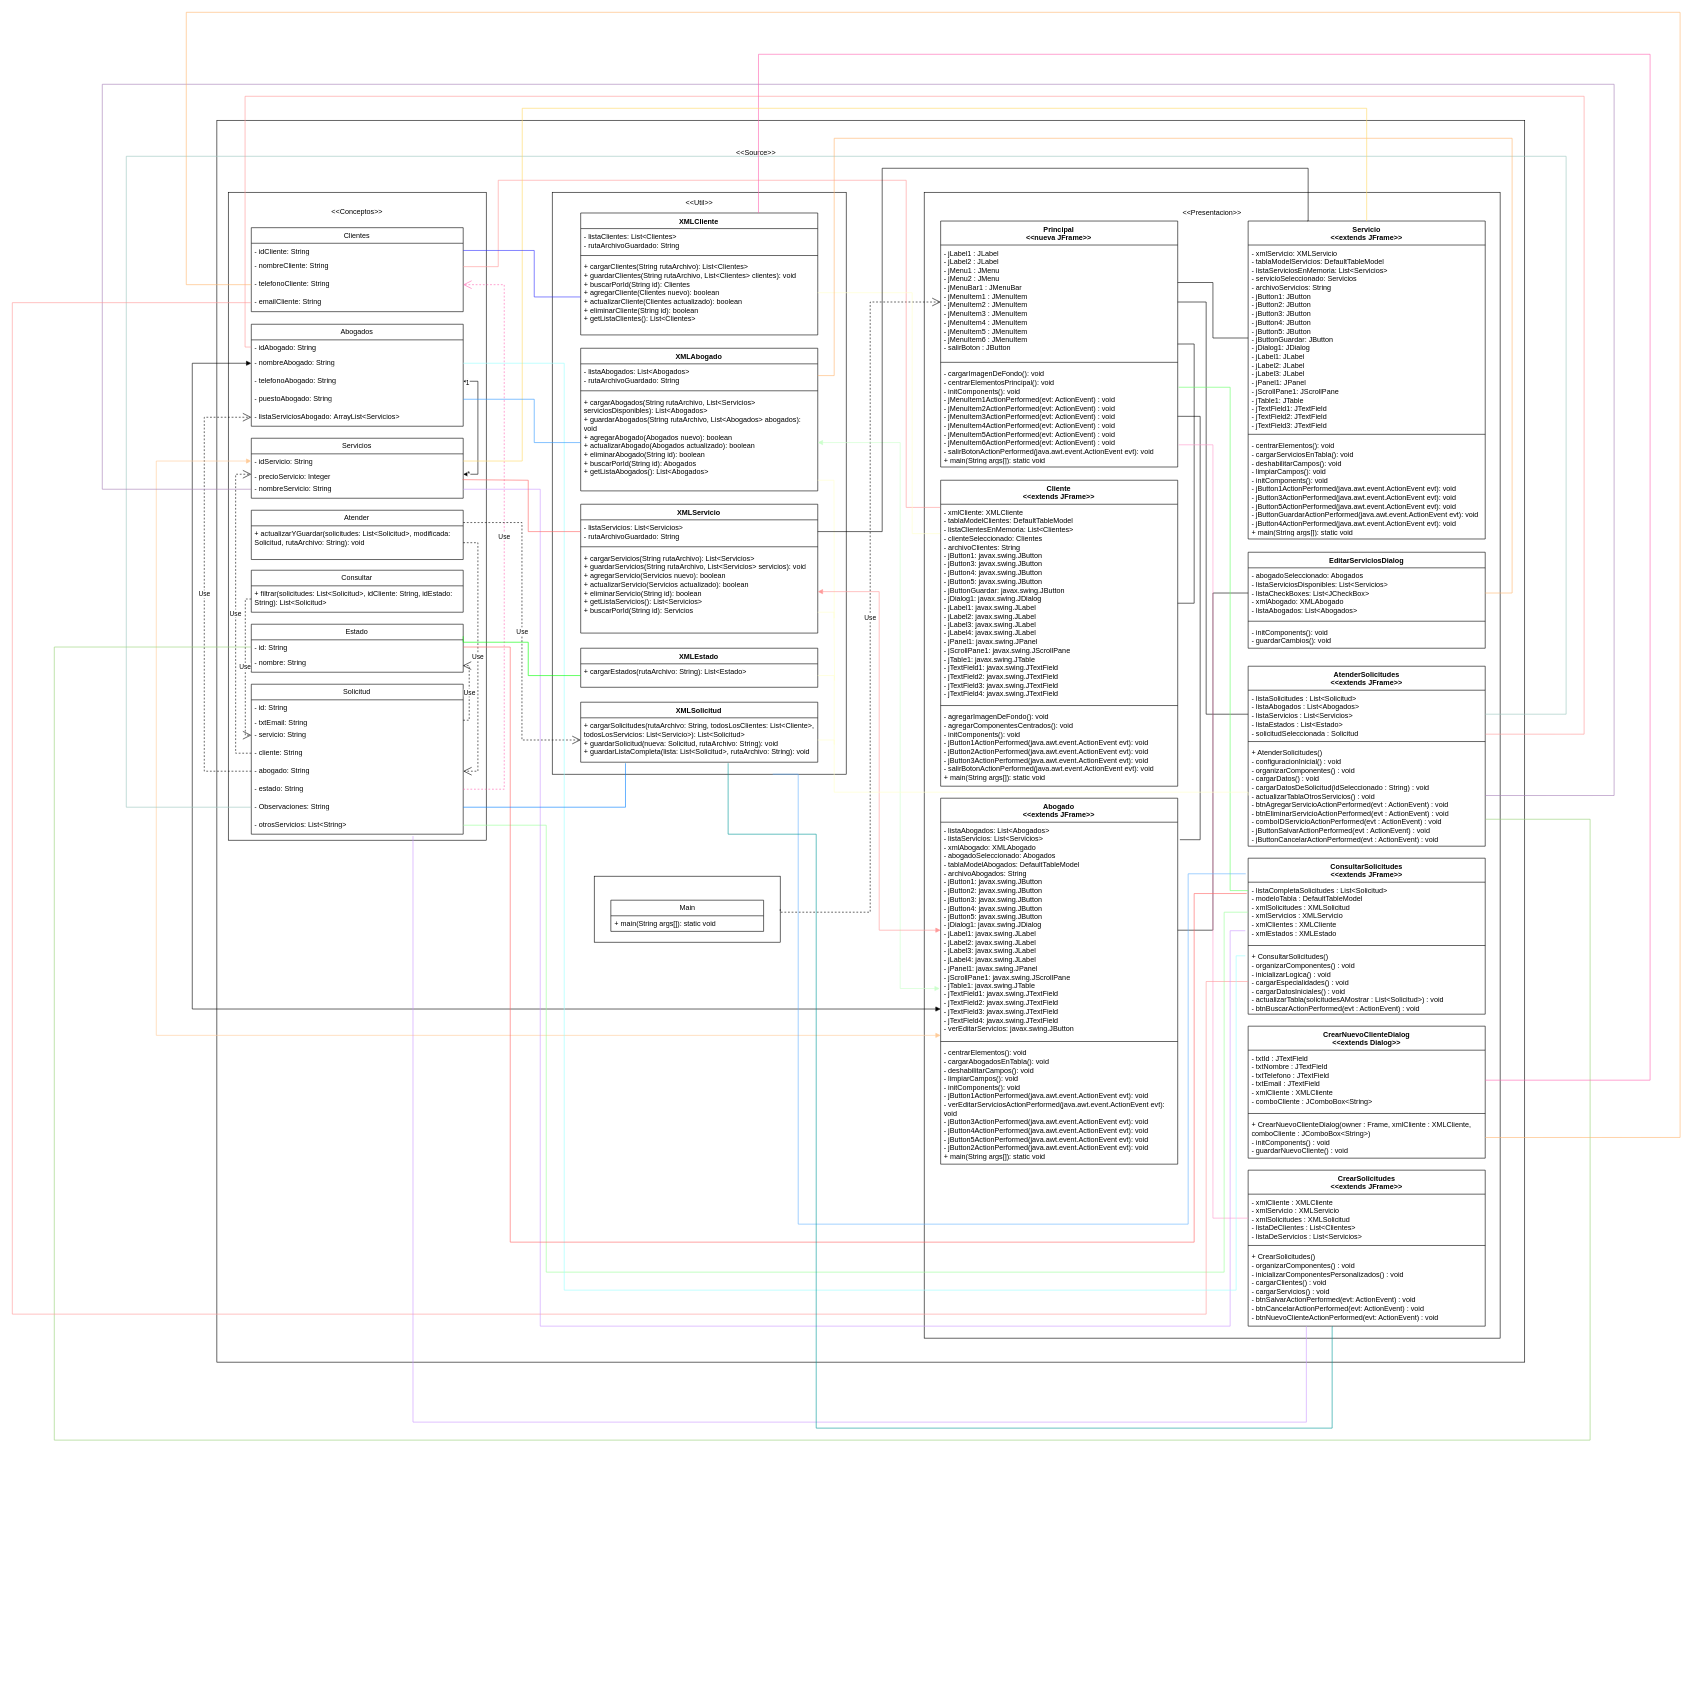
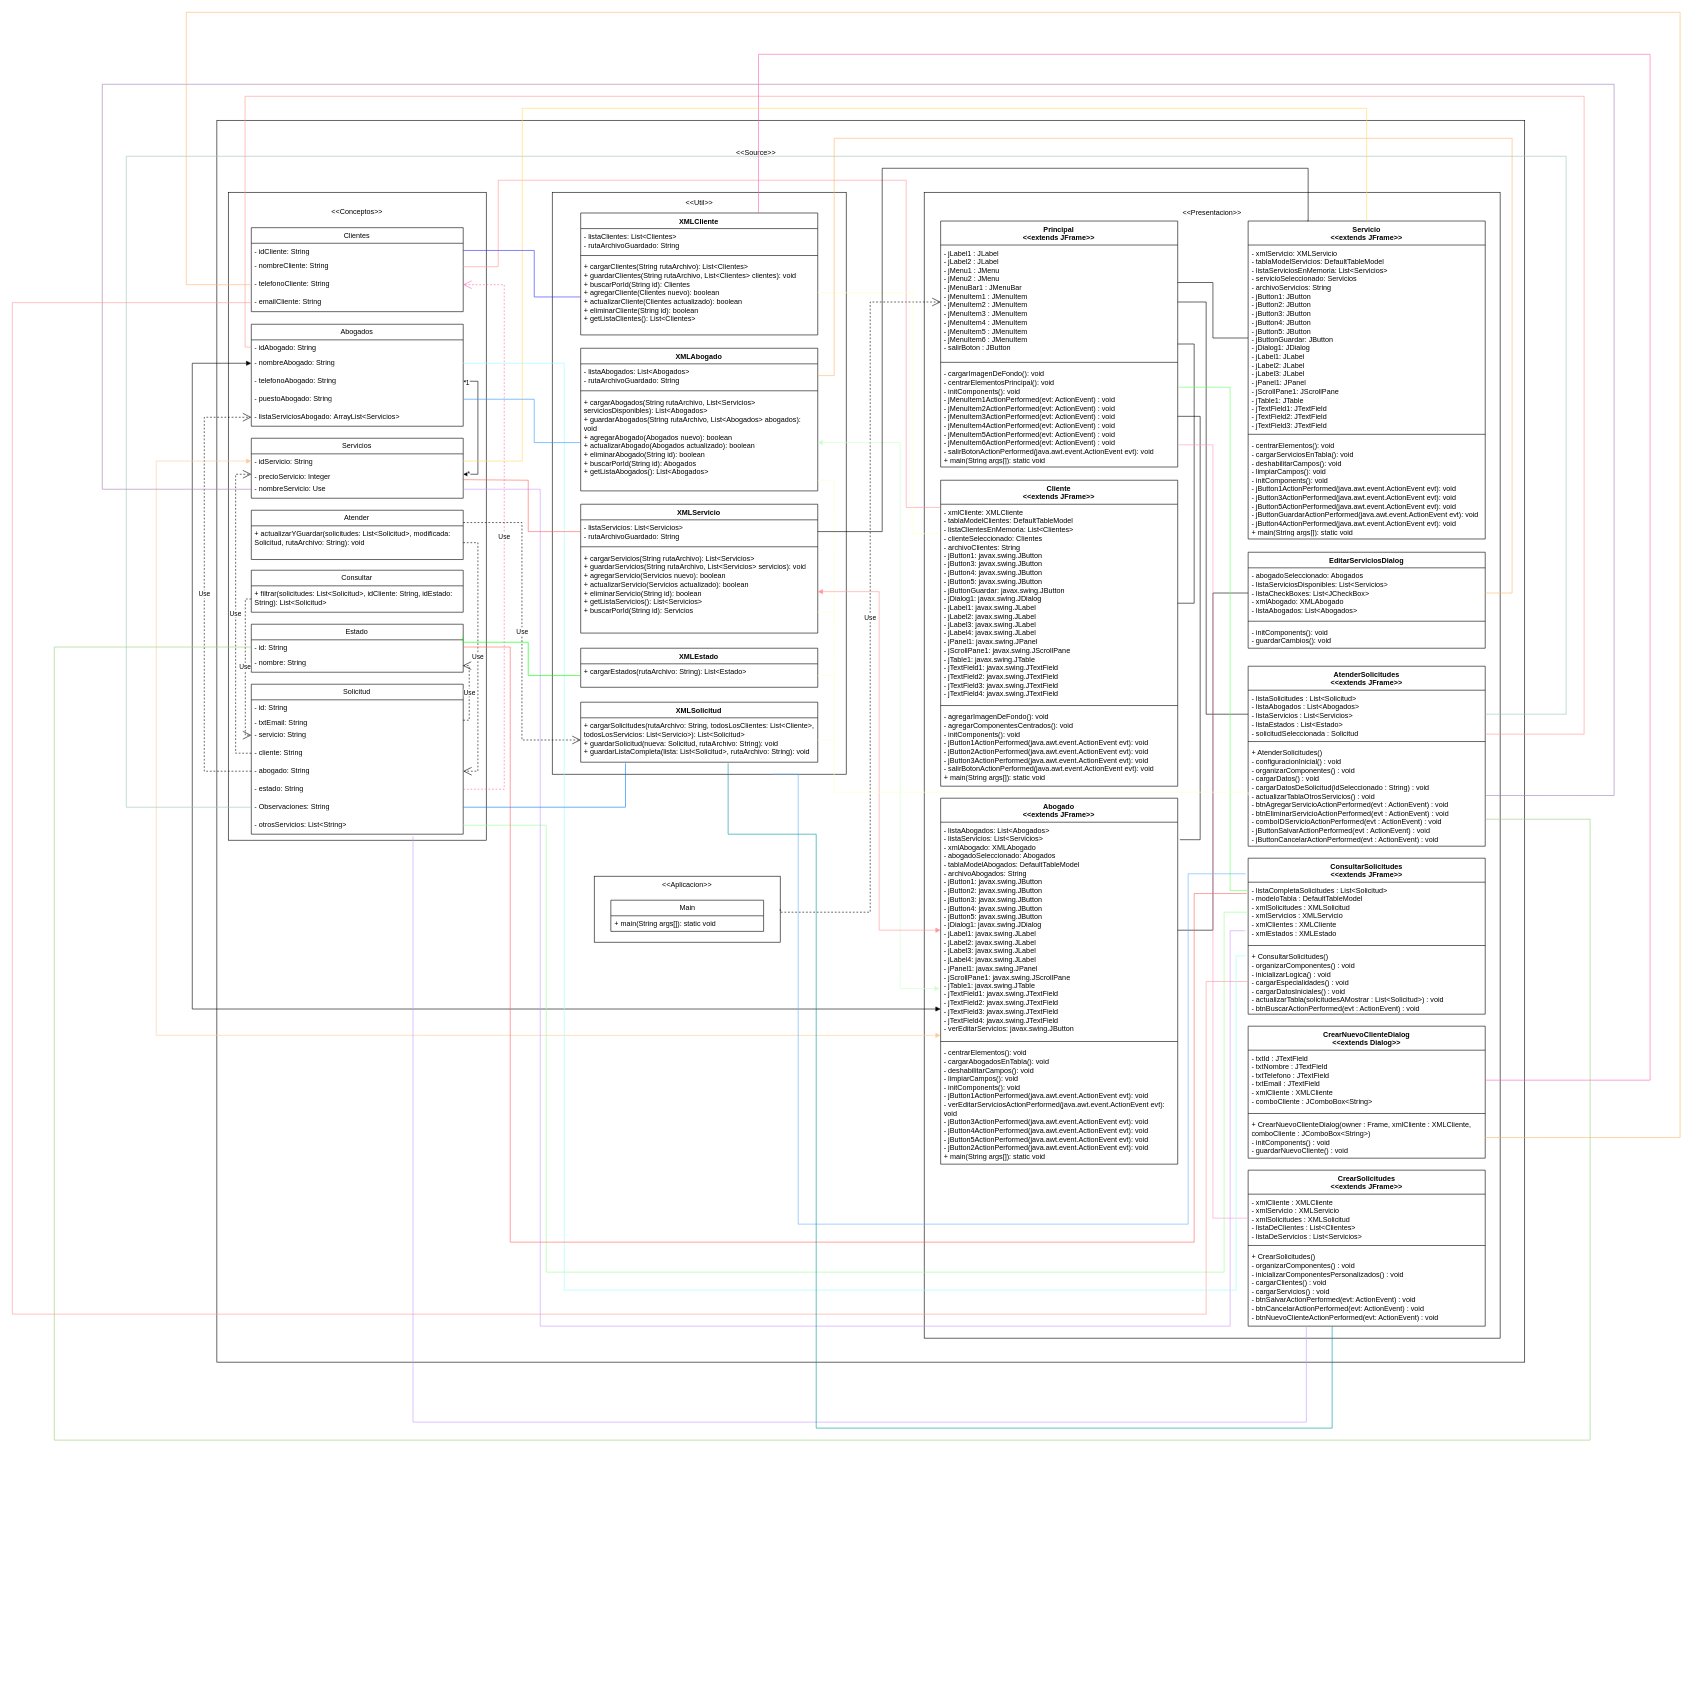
- <mxCell id="76" value="Principal&lt;br&gt;&amp;lt;&amp;lt;nueva JFrame&amp;gt;&amp;gt;" style="swimlane;fontStyle=1;align=center;verticalAlign=top;childLayout=stackLayout;horizontal=1;startSize=40;horizontalStack=0;resizeParent=1;resizeParentMax=0;resizeLast=0;collapsible=1;marginBottom=0;whiteSpace=wrap;html=1;" parent="73" vertex="1"><mxGeometry x="27.42" y="47.928" width="395.16" height="410.001" as="geometry"><mxRectangle x="30" y="50" width="110" height="30" as="alternateBounds" /></mxGeometry></mxCell>
+ <mxCell id="76" value="Principal&lt;br&gt;&amp;lt;&amp;lt;extends JFrame&amp;gt;&amp;gt;" style="swimlane;fontStyle=1;align=center;verticalAlign=top;childLayout=stackLayout;horizontal=1;startSize=40;horizontalStack=0;resizeParent=1;resizeParentMax=0;resizeLast=0;collapsible=1;marginBottom=0;whiteSpace=wrap;html=1;" parent="73" vertex="1"><mxGeometry x="27.42" y="47.928" width="395.16" height="410.001" as="geometry"><mxRectangle x="30" y="50" width="110" height="30" as="alternateBounds" /></mxGeometry></mxCell>
- <mxCell id="20" value="- nombreServicio: String" style="text;strokeColor=none;fillColor=none;align=left;verticalAlign=top;spacingLeft=4;spacingRight=4;overflow=hidden;rotatable=0;points=[[0,0.5],[1,0.5]];portConstraint=eastwest;whiteSpace=wrap;html=1;" parent="17" vertex="1"><mxGeometry y="70" width="353.21" height="30" as="geometry" /></mxCell>
+ <mxCell id="20" value="- nombreServicio: Use" style="text;strokeColor=none;fillColor=none;align=left;verticalAlign=top;spacingLeft=4;spacingRight=4;overflow=hidden;rotatable=0;points=[[0,0.5],[1,0.5]];portConstraint=eastwest;whiteSpace=wrap;html=1;" parent="17" vertex="1"><mxGeometry y="70" width="353.21" height="30" as="geometry" /></mxCell>
+ <mxCell id="67" value="&amp;lt;&amp;lt;Aplicacion&amp;gt;&amp;gt;" style="text;html=1;strokeColor=none;fillColor=none;align=center;verticalAlign=middle;whiteSpace=wrap;rounded=0;" parent="65" vertex="1"><mxGeometry x="121.786" width="66.429" height="30" as="geometry" /></mxCell>
